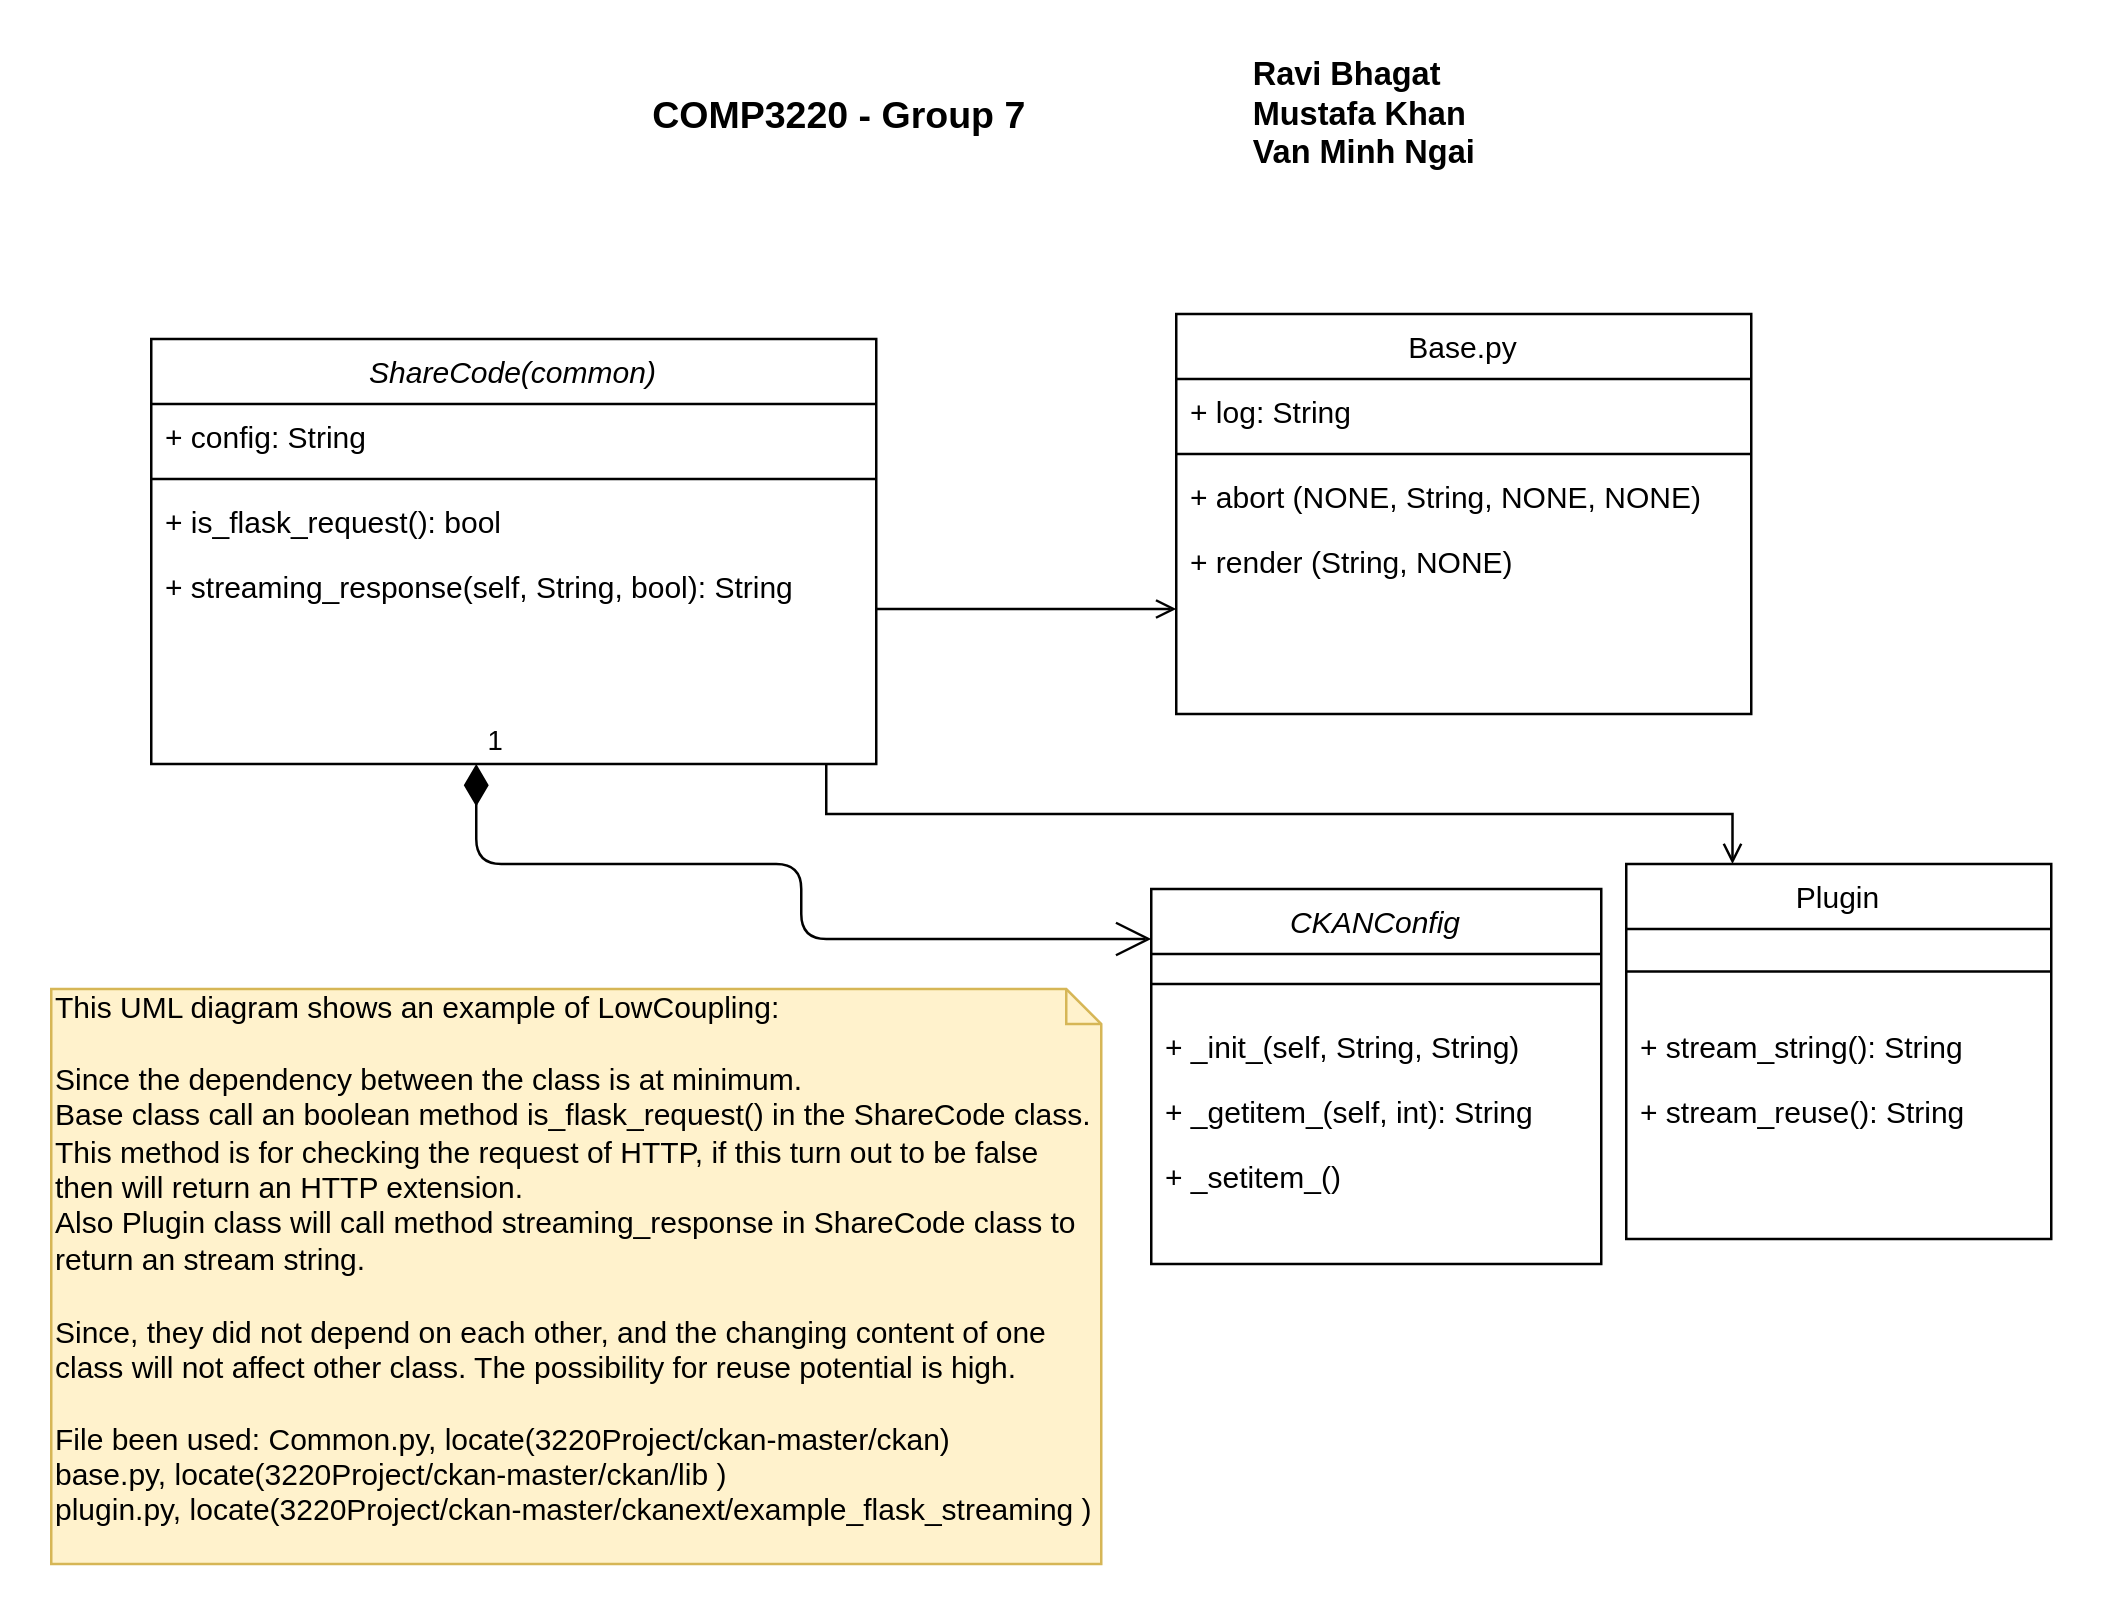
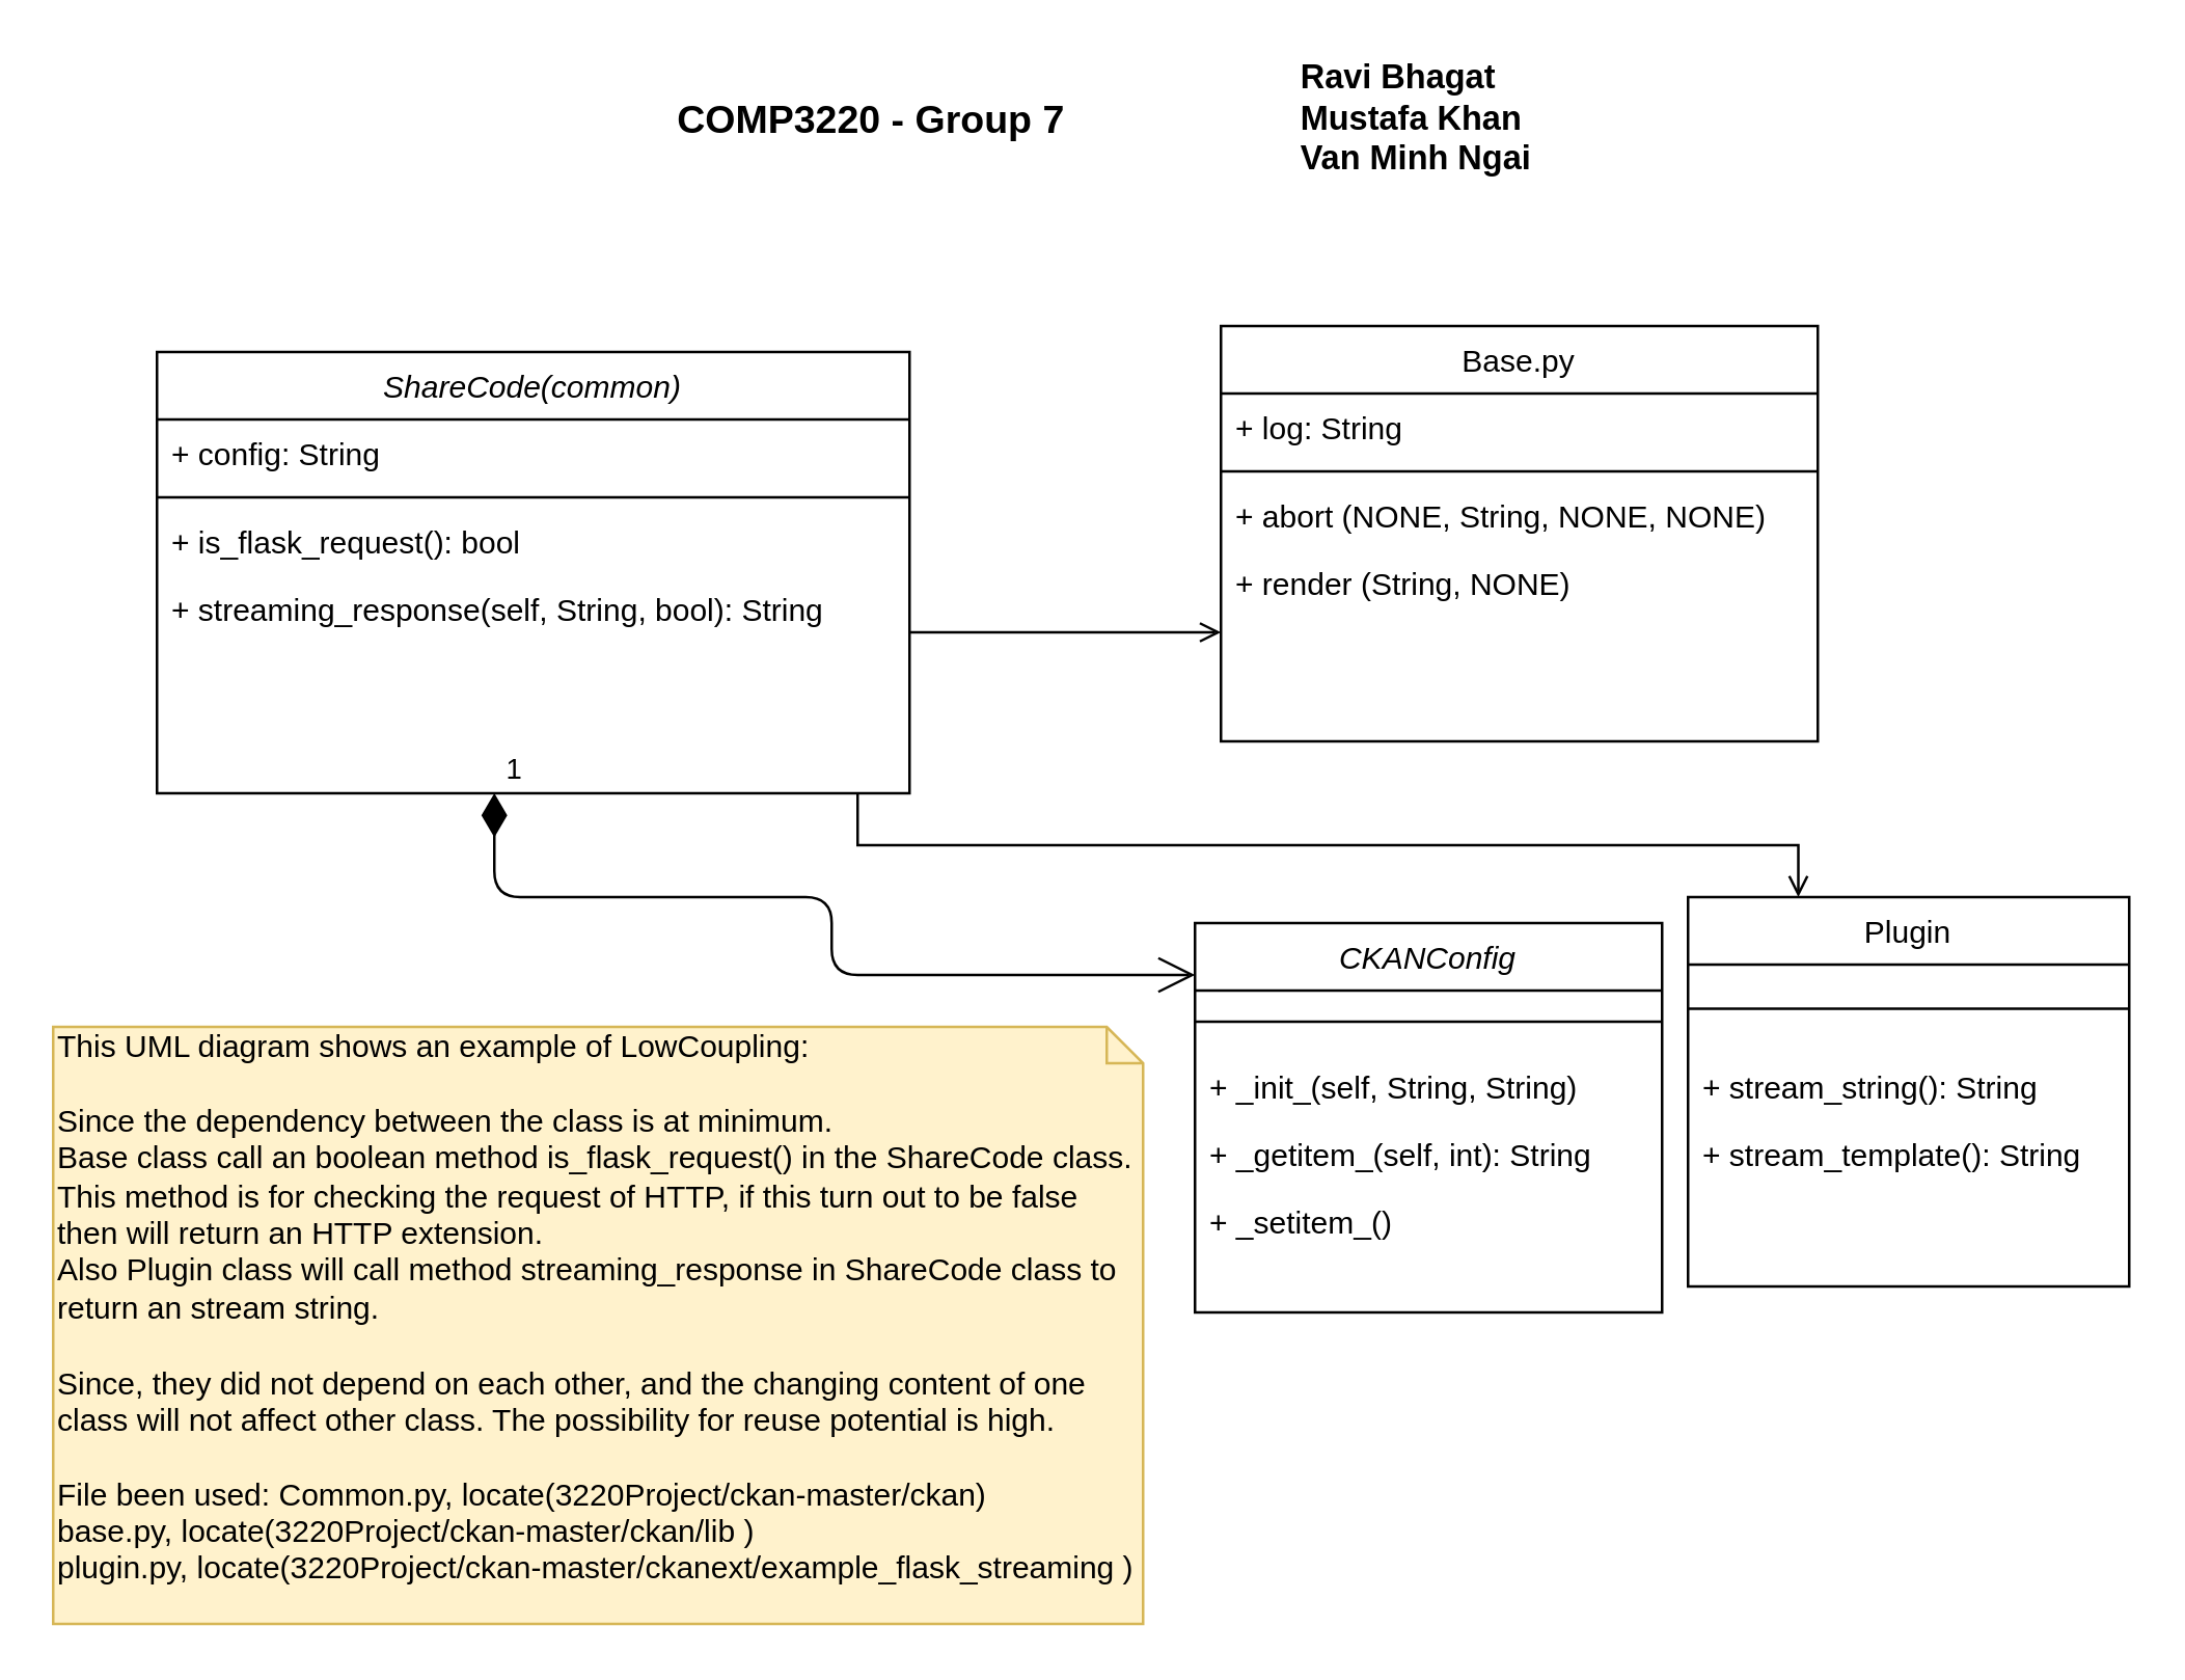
- <mxCell id="21" value="+ stream_reuse(): String" style="text;align=left;verticalAlign=top;spacingLeft=4;spacingRight=4;overflow=hidden;rotatable=0;points=[[0,0.5],[1,0.5]];portConstraint=eastwest;" parent="18" vertex="1"><mxGeometry y="86" width="170" height="26" as="geometry" /></mxCell>
+ <mxCell id="21" value="+ stream_template(): String" style="text;align=left;verticalAlign=top;spacingLeft=4;spacingRight=4;overflow=hidden;rotatable=0;points=[[0,0.5],[1,0.5]];portConstraint=eastwest;" parent="18" vertex="1"><mxGeometry y="86" width="170" height="26" as="geometry" /></mxCell>
